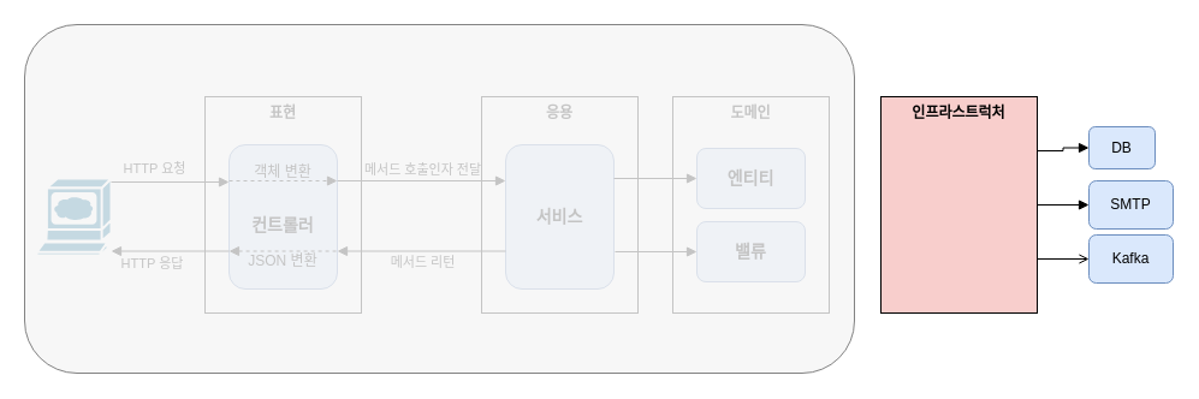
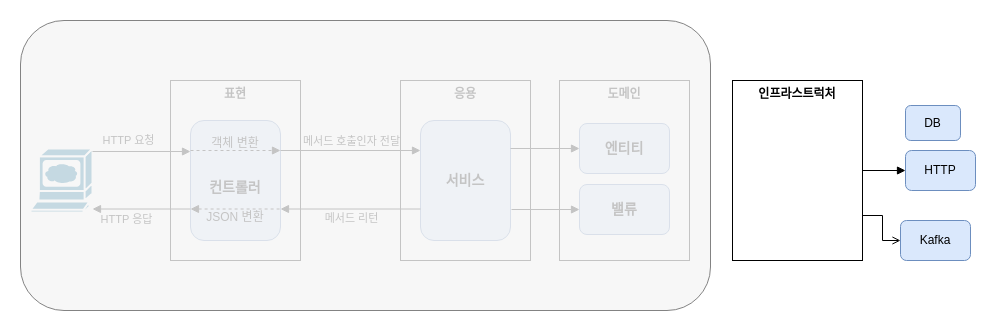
- <mxCell id="10" style="edgeStyle=orthogonalEdgeStyle;rounded=0;orthogonalLoop=1;jettySize=auto;html=1;exitX=1;exitY=0.25;exitDx=0;exitDy=0;entryX=0;entryY=0.5;entryDx=0;entryDy=0;endArrow=block;endFill=1;" edge="1" parent="1" source="13" target="14"><mxGeometry relative="1" as="geometry" /></mxCell>
- <mxCell id="13" value="인프라스트럭처" style="rounded=0;whiteSpace=wrap;html=1;verticalAlign=top;fontStyle=1;fillColor=#f8cecc;" vertex="1" parent="1"><mxGeometry x="732" y="80" width="130" height="180" as="geometry" /></mxCell>
+ <mxCell id="13" value="인프라스트럭처" style="rounded=0;whiteSpace=wrap;html=1;verticalAlign=top;fontStyle=1" vertex="1" parent="1"><mxGeometry x="732" y="80" width="130" height="180" as="geometry" /></mxCell>
- <mxCell id="15" value="SMTP" style="rounded=1;whiteSpace=wrap;html=1;fillColor=#dae8fc;strokeColor=#6c8ebf;" vertex="1" parent="1"><mxGeometry x="905" y="150" width="70" height="40" as="geometry" /></mxCell>
+ <mxCell id="15" value="HTTP" style="rounded=1;whiteSpace=wrap;html=1;fillColor=#dae8fc;strokeColor=#6c8ebf;" vertex="1" parent="1"><mxGeometry x="905" y="150" width="70" height="40" as="geometry" /></mxCell>
- <mxCell id="16" value="Kafka" style="rounded=1;whiteSpace=wrap;html=1;fillColor=#dae8fc;strokeColor=#6c8ebf;" vertex="1" parent="1"><mxGeometry x="905" y="195" width="70" height="40" as="geometry" /></mxCell>
+ <mxCell id="16" value="Kafka" style="rounded=1;whiteSpace=wrap;html=1;fillColor=#dae8fc;strokeColor=#6c8ebf;" vertex="1" parent="1"><mxGeometry x="900" y="220" width="70" height="40" as="geometry" /></mxCell>
